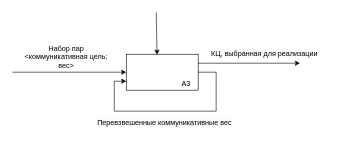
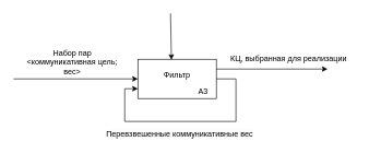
+ <mxCell id="3" value="Фильтр" style="text;html=1;align=center;verticalAlign=middle;whiteSpace=wrap;rounded=0;" parent="1" vertex="1"><mxGeometry x="240" y="100" width="60" height="30" as="geometry" /></mxCell>
